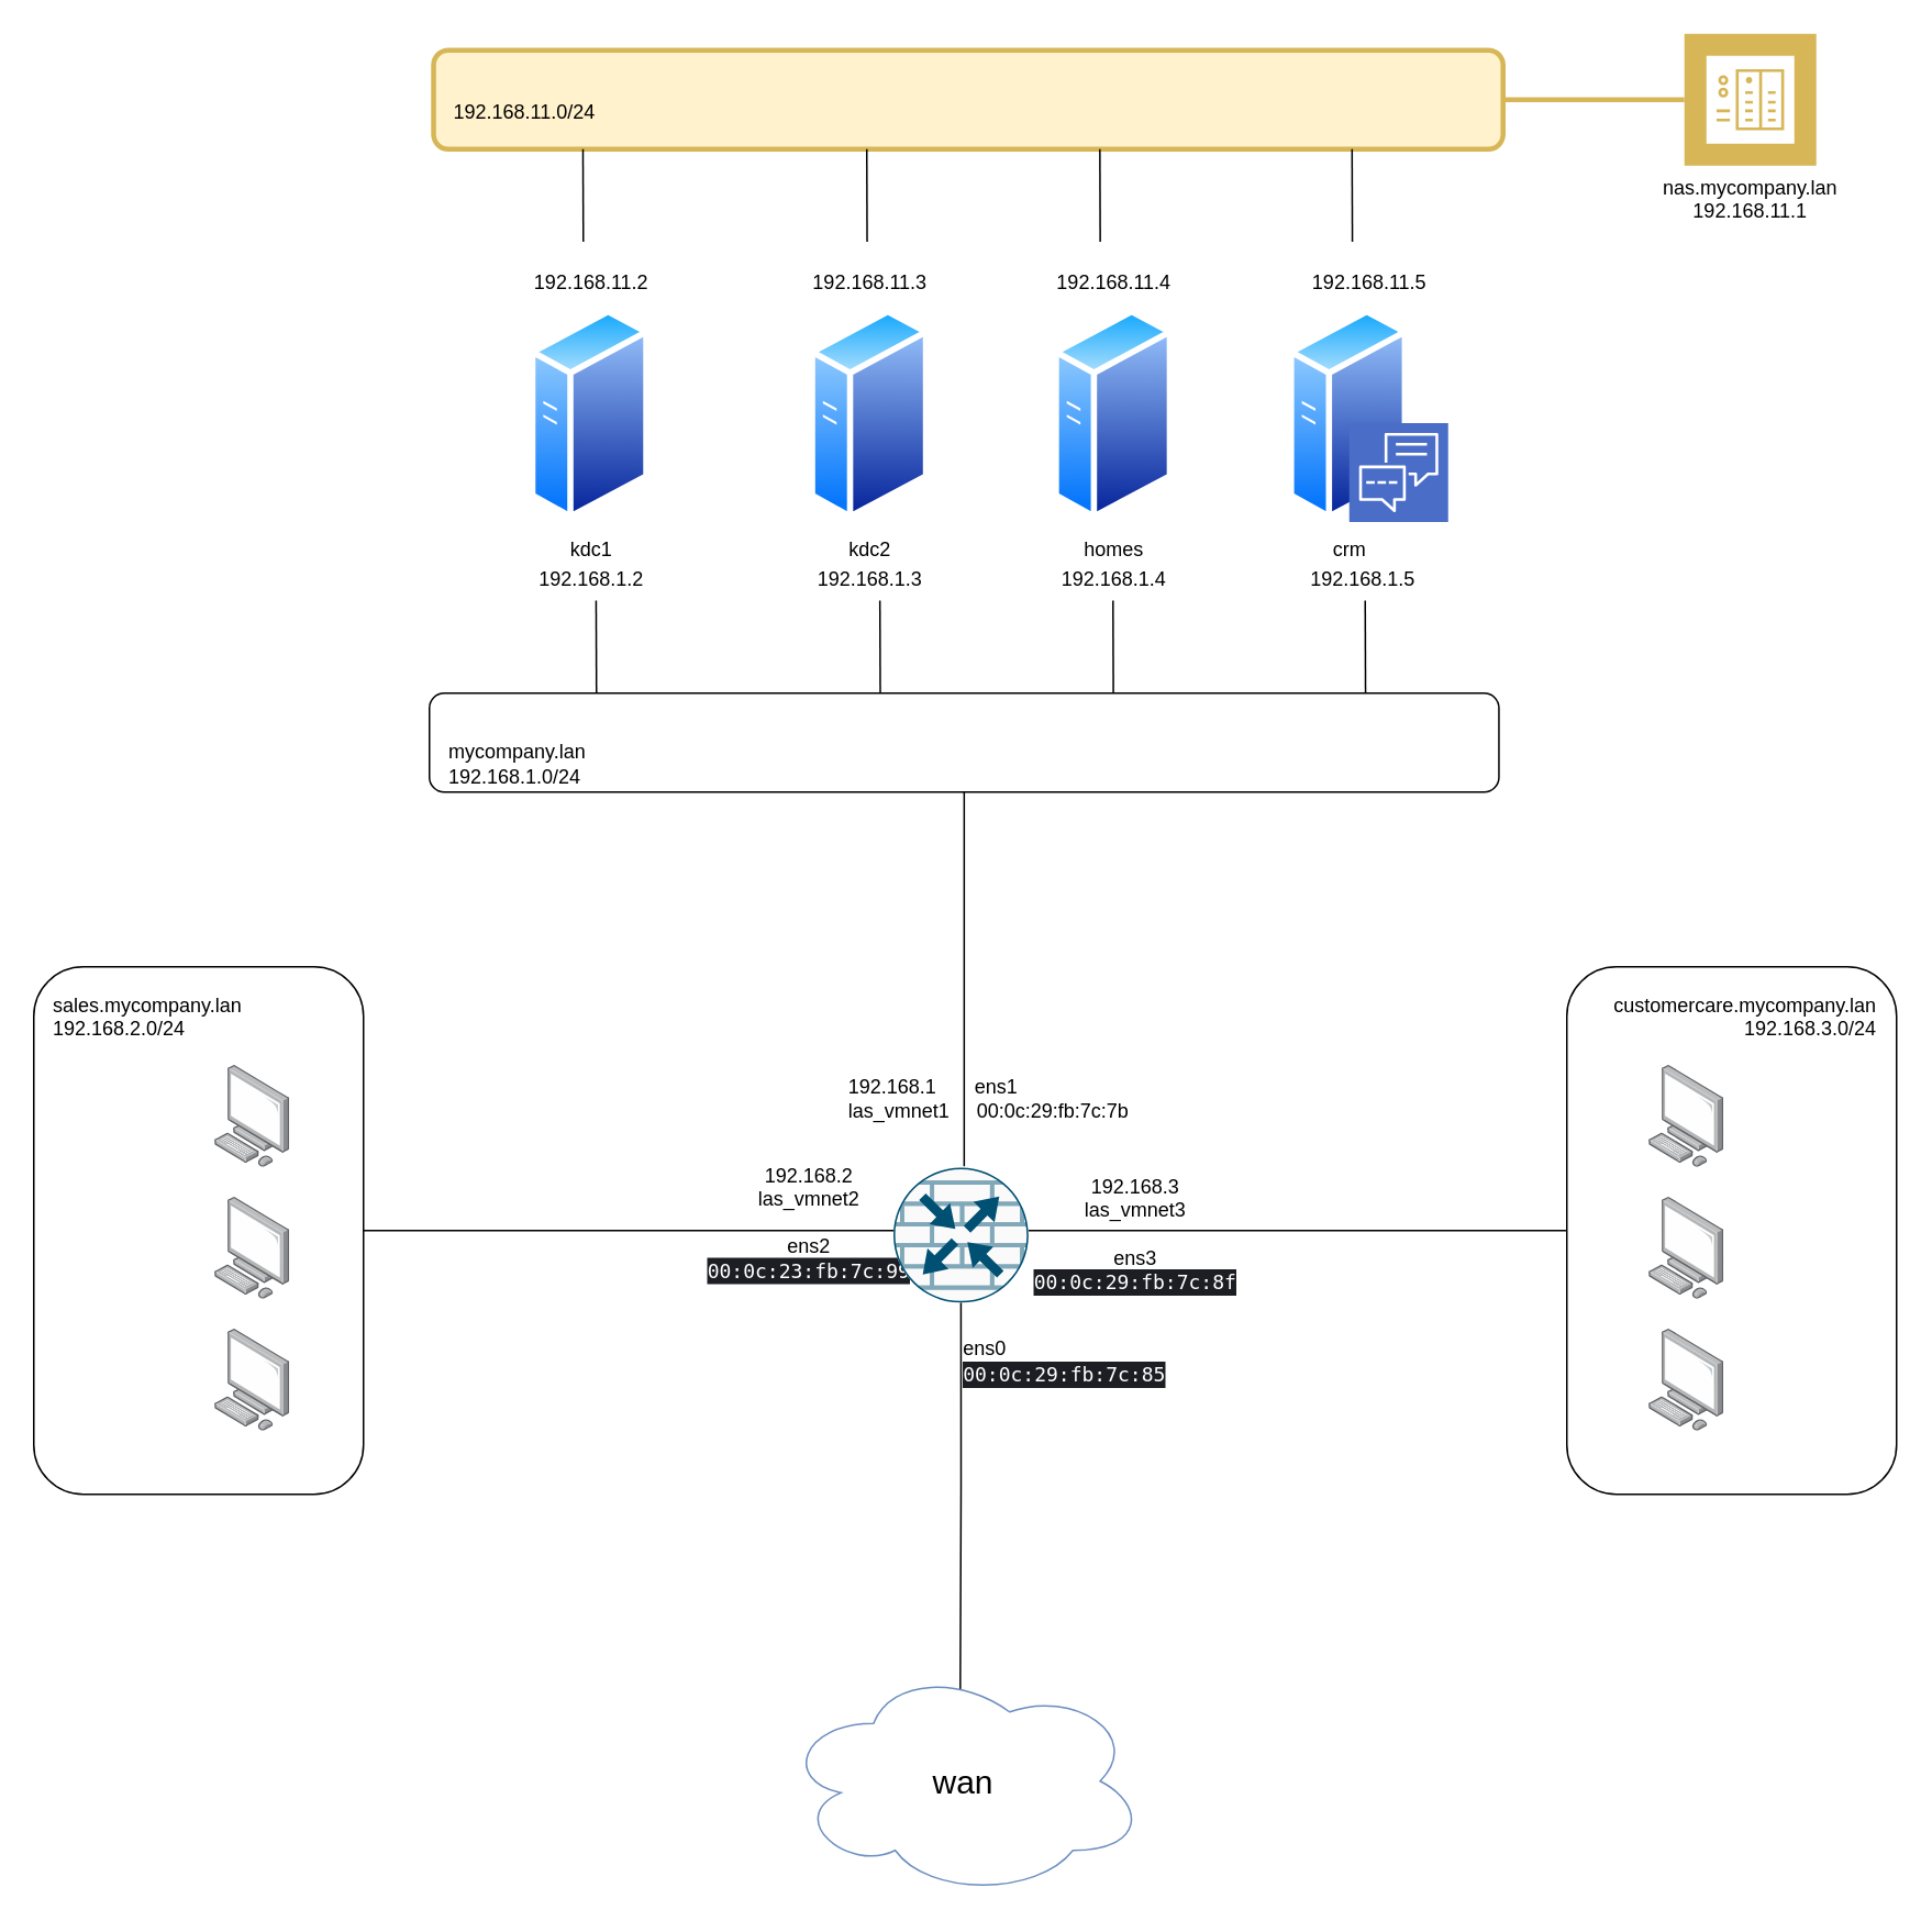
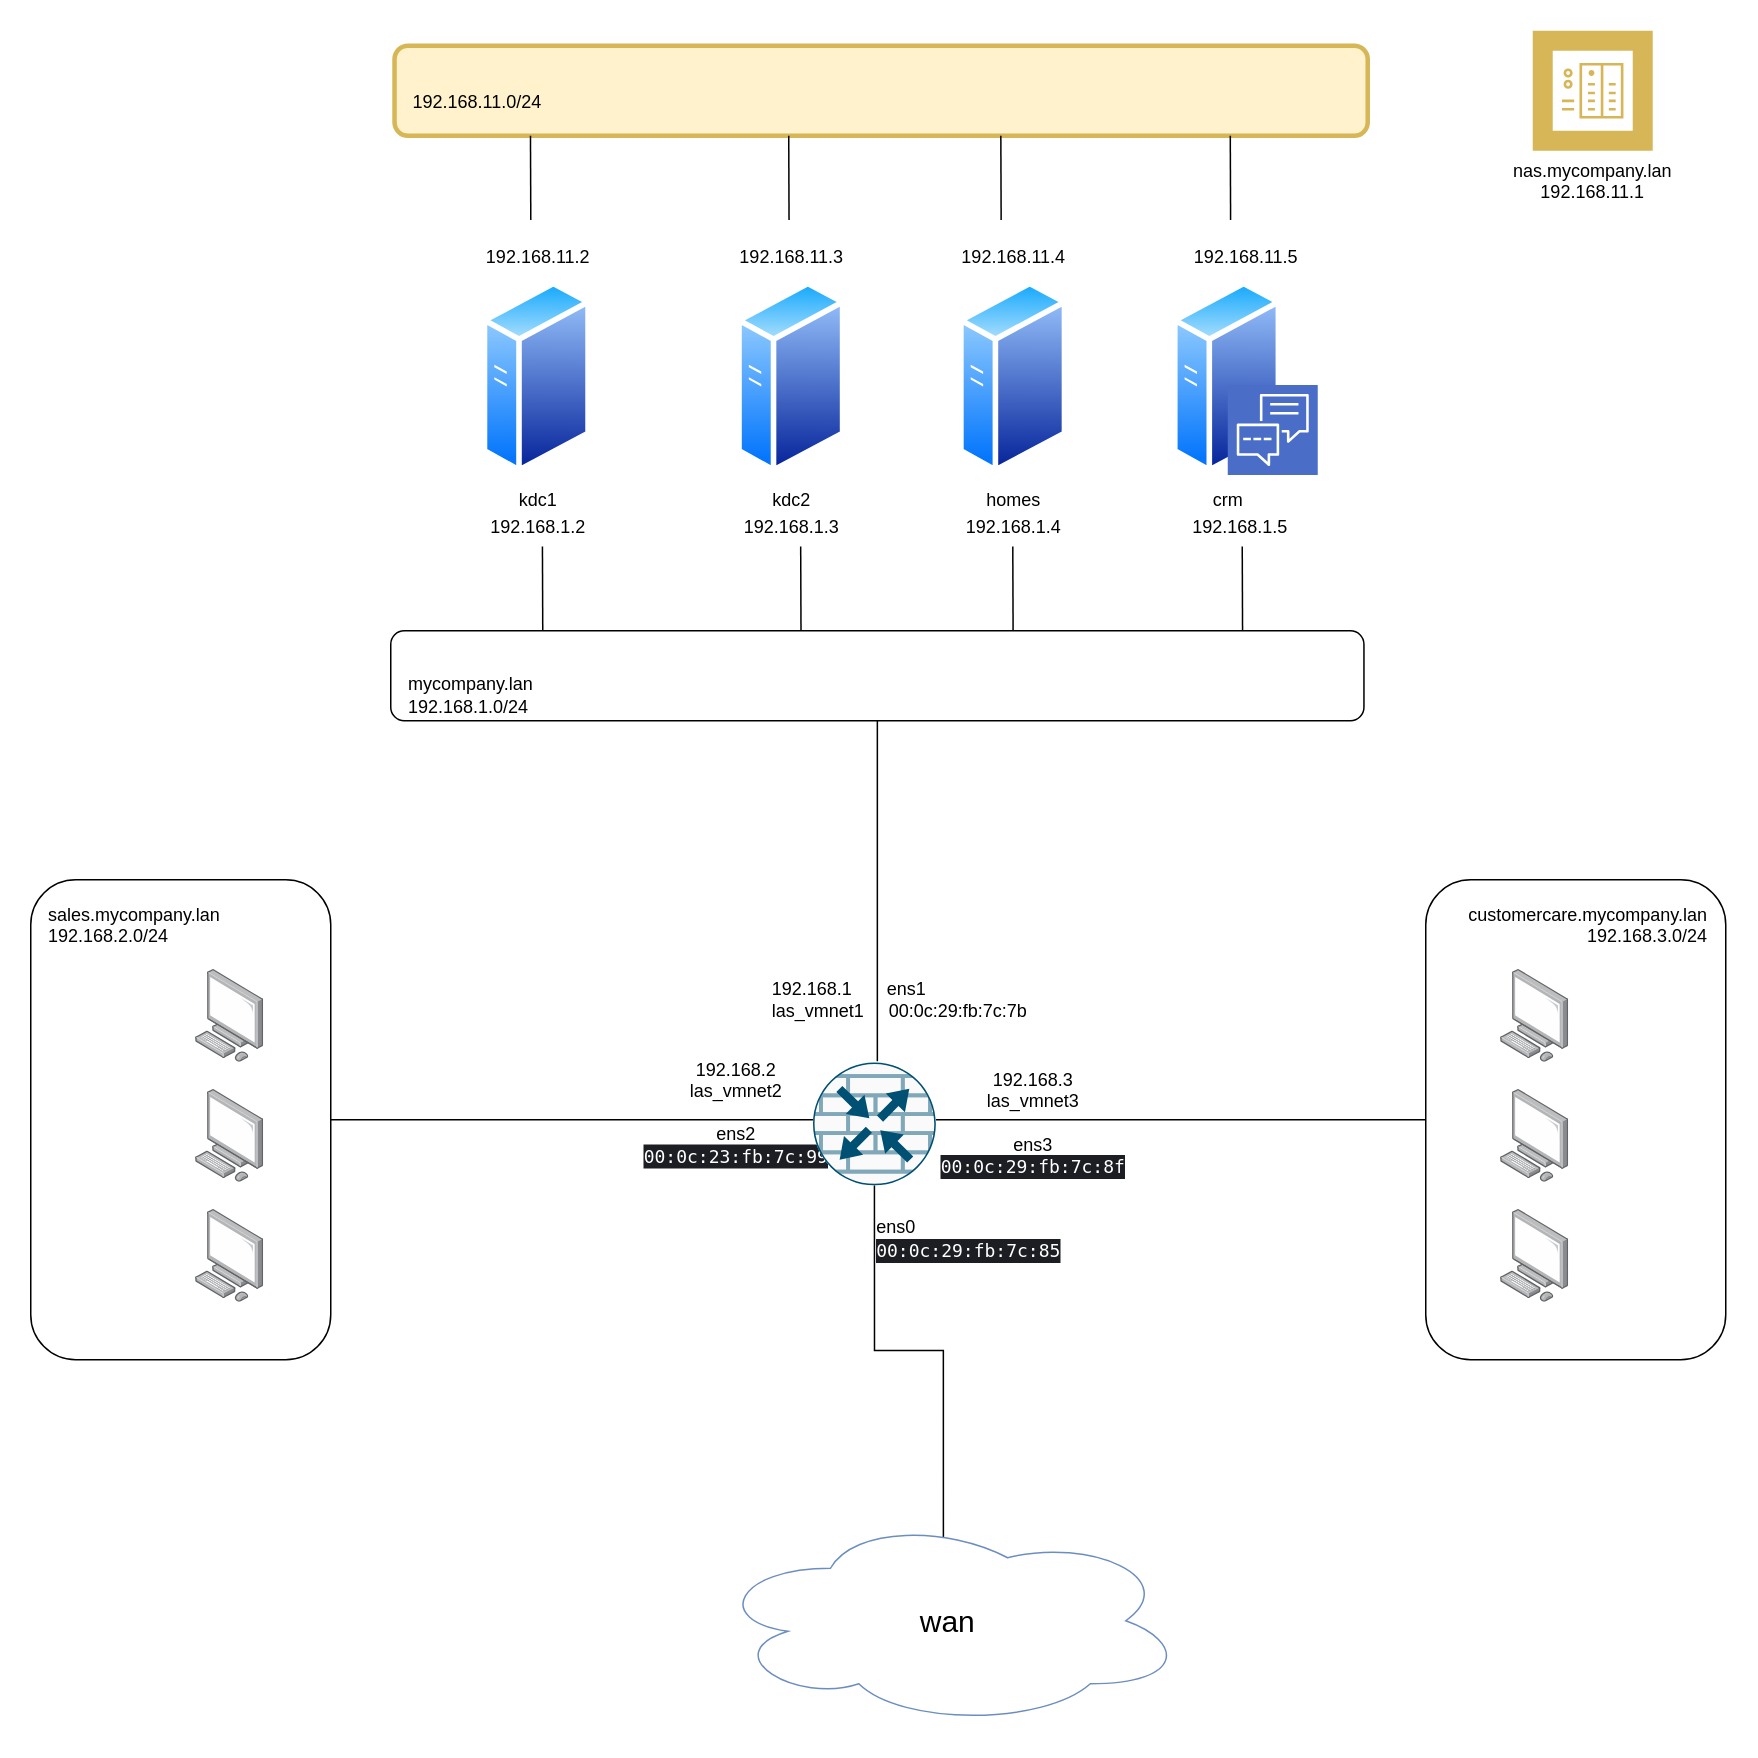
- <mxCell id="9" style="edgeStyle=orthogonalEdgeStyle;rounded=0;orthogonalLoop=1;jettySize=auto;html=1;exitX=1;exitY=0.5;exitDx=0;exitDy=0;fillColor=#fff2cc;strokeColor=#d6b656;endArrow=none;endFill=0;strokeWidth=3;" parent="1" source="3" target="26" edge="1"><mxGeometry relative="1" as="geometry" /></mxCell>
- <mxCell id="22" value="&lt;font style=&quot;font-size: 20px;&quot;&gt;wan&lt;/font&gt;" style="ellipse;shape=cloud;whiteSpace=wrap;html=1;strokeColor=#6C8EBF;fillColor=default;" parent="1" vertex="1"><mxGeometry x="474.4" y="1010" width="220" height="140" as="geometry" /></mxCell>
+ <mxCell id="22" value="&lt;font style=&quot;font-size: 20px;&quot;&gt;wan&lt;/font&gt;" style="ellipse;shape=cloud;whiteSpace=wrap;html=1;strokeColor=#6C8EBF;fillColor=default;" parent="1" vertex="1"><mxGeometry x="474.4" y="1010" width="315" height="140" as="geometry" /></mxCell>
